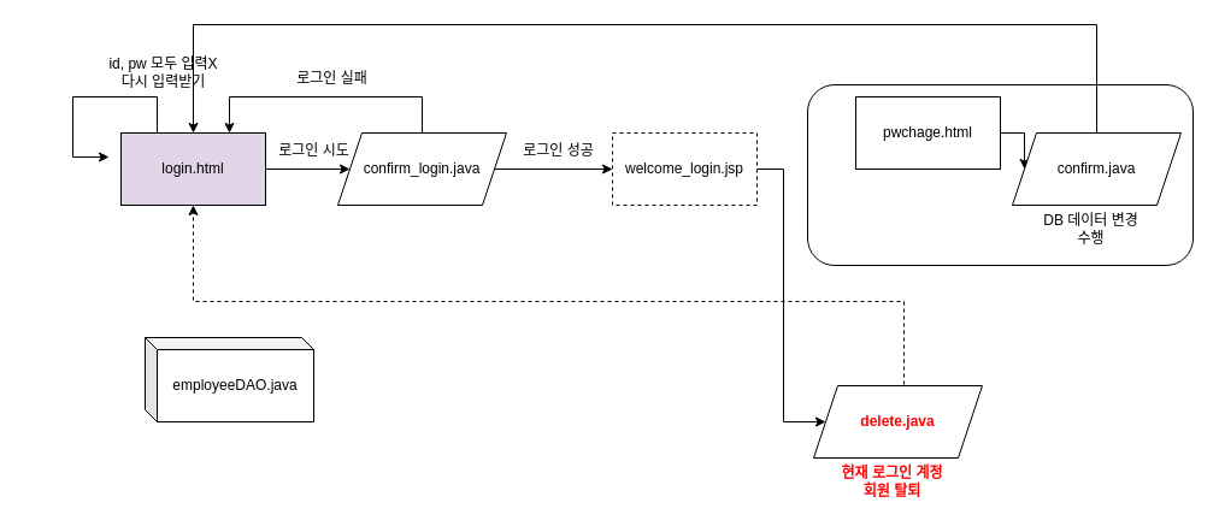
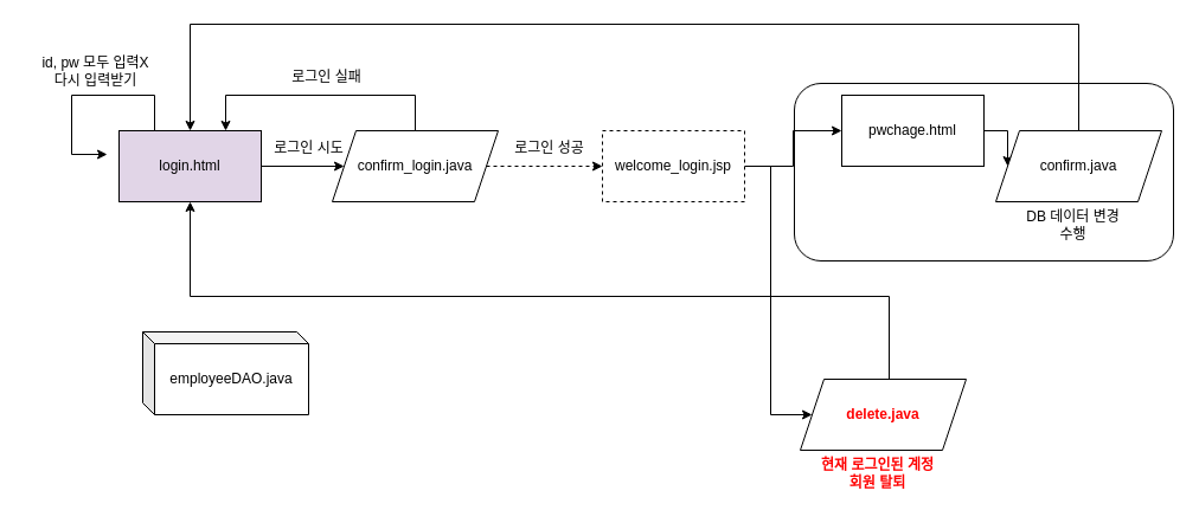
- <mxCell id="20" value="id, pw 모두 입력X&lt;br&gt;다시 입력받기" style="text;html=1;align=center;verticalAlign=middle;resizable=0;points=[];autosize=1;strokeColor=none;fillColor=none;" vertex="1" parent="1"><mxGeometry x="75" y="40" width="120" height="40" as="geometry" /></mxCell>
+ <mxCell id="20" value="id, pw 모두 입력X&lt;br&gt;다시 입력받기" style="text;html=1;align=center;verticalAlign=middle;resizable=0;points=[];autosize=1;strokeColor=none;fillColor=none;" vertex="1" parent="1"><mxGeometry x="20" y="40" width="120" height="40" as="geometry" /></mxCell>
+ <mxCell id="9" style="edgeStyle=orthogonalEdgeStyle;rounded=0;orthogonalLoop=1;jettySize=auto;html=1;exitX=1;exitY=0.5;exitDx=0;exitDy=0;entryX=0;entryY=0.5;entryDx=0;entryDy=0;" edge="1" parent="1" source="11" target="17"><mxGeometry relative="1" as="geometry" /></mxCell>
- <mxCell id="5" style="edgeStyle=orthogonalEdgeStyle;rounded=0;orthogonalLoop=1;jettySize=auto;html=1;exitX=1;exitY=0.5;exitDx=0;exitDy=0;entryX=0;entryY=0.5;entryDx=0;entryDy=0;" parent="1" source="7" target="11" edge="1"><mxGeometry relative="1" as="geometry" /></mxCell>
+ <mxCell id="5" style="edgeStyle=orthogonalEdgeStyle;rounded=0;orthogonalLoop=1;jettySize=auto;html=1;exitX=1;exitY=0.5;exitDx=0;exitDy=0;entryX=0;entryY=0.5;entryDx=0;entryDy=0;dashed=1;" parent="1" source="7" target="11" edge="1"><mxGeometry relative="1" as="geometry" /></mxCell>
- <mxCell id="22" style="edgeStyle=orthogonalEdgeStyle;rounded=0;orthogonalLoop=1;jettySize=auto;html=1;exitX=0.5;exitY=0;exitDx=0;exitDy=0;entryX=0.5;entryY=1;entryDx=0;entryDy=0;dashed=1;" edge="1" parent="1" source="23" target="4"><mxGeometry relative="1" as="geometry"><Array as="points"><mxPoint x="750" y="320" /><mxPoint x="750" y="250" /><mxPoint x="160" y="250" /></Array></mxGeometry></mxCell>
+ <mxCell id="22" style="edgeStyle=orthogonalEdgeStyle;rounded=0;orthogonalLoop=1;jettySize=auto;html=1;exitX=0.5;exitY=0;exitDx=0;exitDy=0;entryX=0.5;entryY=1;entryDx=0;entryDy=0;" edge="1" parent="1" source="23" target="4"><mxGeometry relative="1" as="geometry"><Array as="points"><mxPoint x="750" y="320" /><mxPoint x="750" y="250" /><mxPoint x="160" y="250" /></Array></mxGeometry></mxCell>
- <mxCell id="24" value="&lt;font color=&quot;#ff0000&quot;&gt;&lt;b&gt;현재 로그인 계정&lt;br&gt;회원 탈퇴&lt;/b&gt;&lt;/font&gt;" style="text;html=1;align=center;verticalAlign=middle;resizable=0;points=[];autosize=1;strokeColor=none;fillColor=none;" vertex="1" parent="1"><mxGeometry x="675" y="380" width="130" height="40" as="geometry" /></mxCell>
+ <mxCell id="24" value="&lt;font color=&quot;#ff0000&quot;&gt;&lt;b&gt;현재 로그인된 계정&lt;br&gt;회원 탈퇴&lt;/b&gt;&lt;/font&gt;" style="text;html=1;align=center;verticalAlign=middle;resizable=0;points=[];autosize=1;strokeColor=none;fillColor=none;" vertex="1" parent="1"><mxGeometry x="675" y="380" width="130" height="40" as="geometry" /></mxCell>
